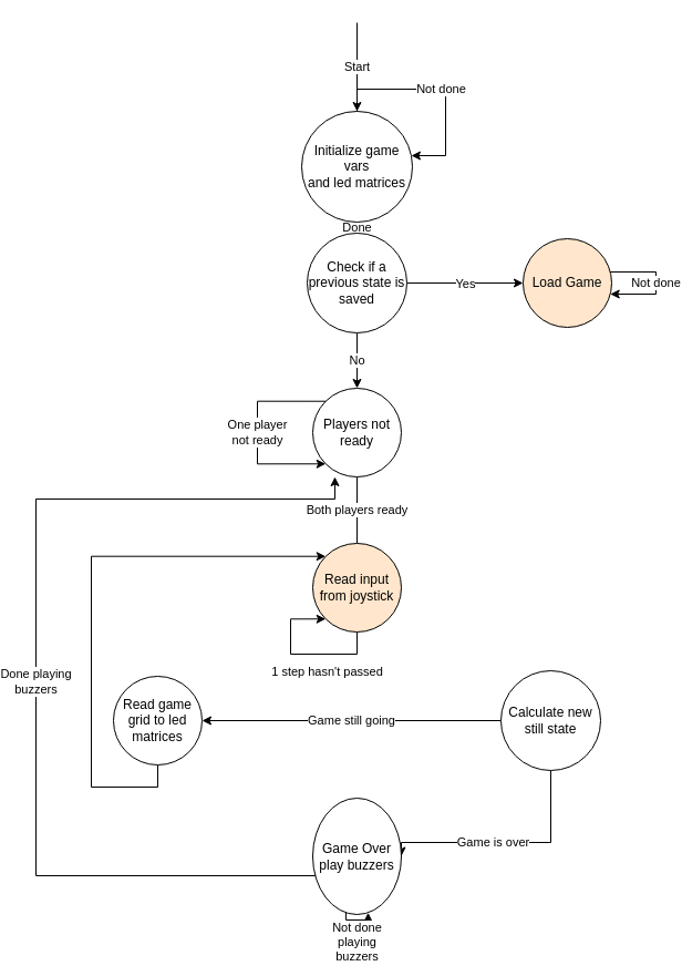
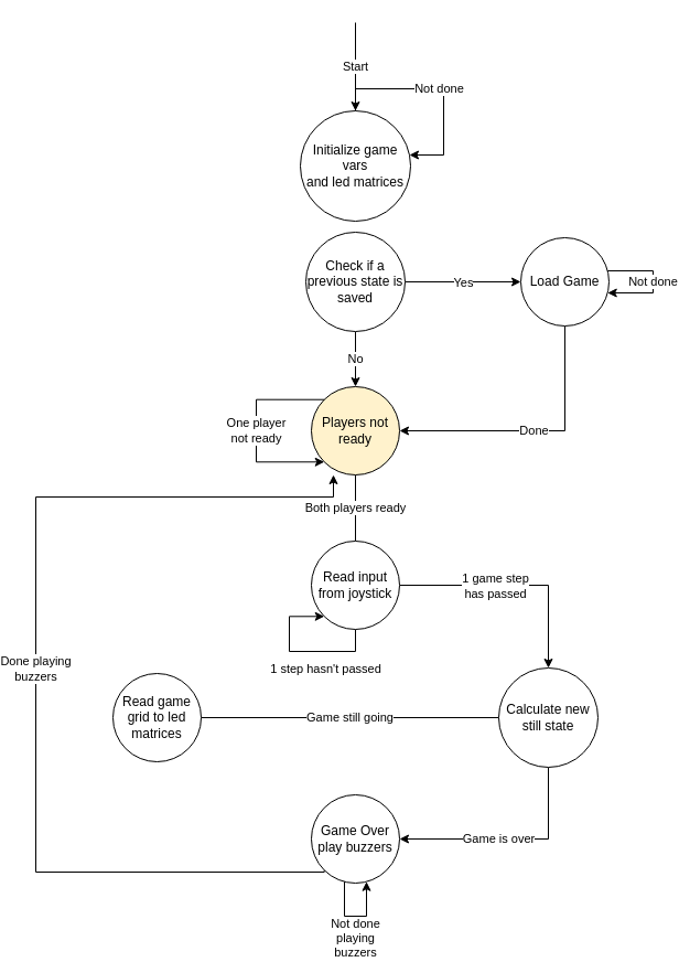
- <mxCell id="2" value="Done" style="edgeStyle=orthogonalEdgeStyle;rounded=0;orthogonalLoop=1;jettySize=auto;html=1;entryX=0.5;entryY=0;entryDx=0;entryDy=0;" edge="1" parent="1" source="3" target="7"><mxGeometry relative="1" as="geometry" /></mxCell>
- <mxCell id="10" value="Load Game" style="ellipse;whiteSpace=wrap;html=1;aspect=fixed;fillColor=#ffe6cc;" vertex="1" parent="1"><mxGeometry x="460" y="215" width="80" height="80" as="geometry" /></mxCell>
+ <mxCell id="10" value="Load Game" style="ellipse;whiteSpace=wrap;html=1;aspect=fixed;" vertex="1" parent="1"><mxGeometry x="460" y="215" width="80" height="80" as="geometry" /></mxCell>
- <mxCell id="12" value="Players not ready" style="ellipse;whiteSpace=wrap;html=1;aspect=fixed;" vertex="1" parent="1"><mxGeometry x="270" y="350" width="80" height="80" as="geometry" /></mxCell>
+ <mxCell id="12" value="Players not ready" style="ellipse;whiteSpace=wrap;html=1;aspect=fixed;fillColor=#fff2cc;" vertex="1" parent="1"><mxGeometry x="270" y="350" width="80" height="80" as="geometry" /></mxCell>
+ <mxCell id="9" value="Done" style="edgeStyle=orthogonalEdgeStyle;rounded=0;orthogonalLoop=1;jettySize=auto;html=1;entryX=1;entryY=0.5;entryDx=0;entryDy=0;" edge="1" parent="1" source="10" target="12"><mxGeometry relative="1" as="geometry"><Array as="points"><mxPoint x="500" y="390" /></Array></mxGeometry></mxCell>
- <mxCell id="18" value="Read input from joystick" style="ellipse;whiteSpace=wrap;html=1;aspect=fixed;fillColor=#ffe6cc;" vertex="1" parent="1"><mxGeometry x="270" y="490" width="80" height="80" as="geometry" /></mxCell>
+ <mxCell id="18" value="Read input from joystick" style="ellipse;whiteSpace=wrap;html=1;aspect=fixed;" vertex="1" parent="1"><mxGeometry x="270" y="490" width="80" height="80" as="geometry" /></mxCell>
- <mxCell id="23" style="edgeStyle=orthogonalEdgeStyle;rounded=0;orthogonalLoop=1;jettySize=auto;html=1;exitX=0.5;exitY=1;exitDx=0;exitDy=0;entryX=0;entryY=0;entryDx=0;entryDy=0;" edge="1" parent="1" source="24" target="18"><mxGeometry relative="1" as="geometry"><Array as="points"><mxPoint x="130" y="710" /><mxPoint x="70" y="710" /><mxPoint x="70" y="502" /></Array></mxGeometry></mxCell>
+ <mxCell id="14" style="edgeStyle=orthogonalEdgeStyle;rounded=0;orthogonalLoop=1;jettySize=auto;html=1;" edge="1" parent="1" source="18" target="22"><mxGeometry relative="1" as="geometry" /></mxCell>
+ <mxCell id="15" value="1 game step&lt;br&gt;has passed" style="edgeLabel;html=1;align=center;verticalAlign=middle;resizable=0;points=[];" vertex="1" connectable="0" parent="14"><mxGeometry x="-0.127" y="-4" relative="1" as="geometry"><mxPoint x="-6" y="-4" as="offset" /></mxGeometry></mxCell>
- <mxCell id="21" value="Game still going" style="edgeStyle=orthogonalEdgeStyle;rounded=0;orthogonalLoop=1;jettySize=auto;html=1;entryX=1;entryY=0.5;entryDx=0;entryDy=0;" edge="1" parent="1" source="22" target="24"><mxGeometry relative="1" as="geometry" /></mxCell>
+ <mxCell id="21" value="Game still going" style="edgeStyle=orthogonalEdgeStyle;rounded=0;orthogonalLoop=1;jettySize=auto;html=1;entryX=1;entryY=0.5;entryDx=0;entryDy=0;endArrow=none;" edge="1" parent="1" source="22" target="24"><mxGeometry relative="1" as="geometry" /></mxCell>
- <mxCell id="26" value="Game Over&lt;br&gt;play buzzers" style="ellipse;whiteSpace=wrap;html=1;aspect=fixed;" vertex="1" parent="1"><mxGeometry x="270" y="720" width="80" height="105" as="geometry" /></mxCell>
+ <mxCell id="26" value="Game Over&lt;br&gt;play buzzers" style="ellipse;whiteSpace=wrap;html=1;aspect=fixed;" vertex="1" parent="1"><mxGeometry x="270" y="720" width="80" height="80" as="geometry" /></mxCell>
